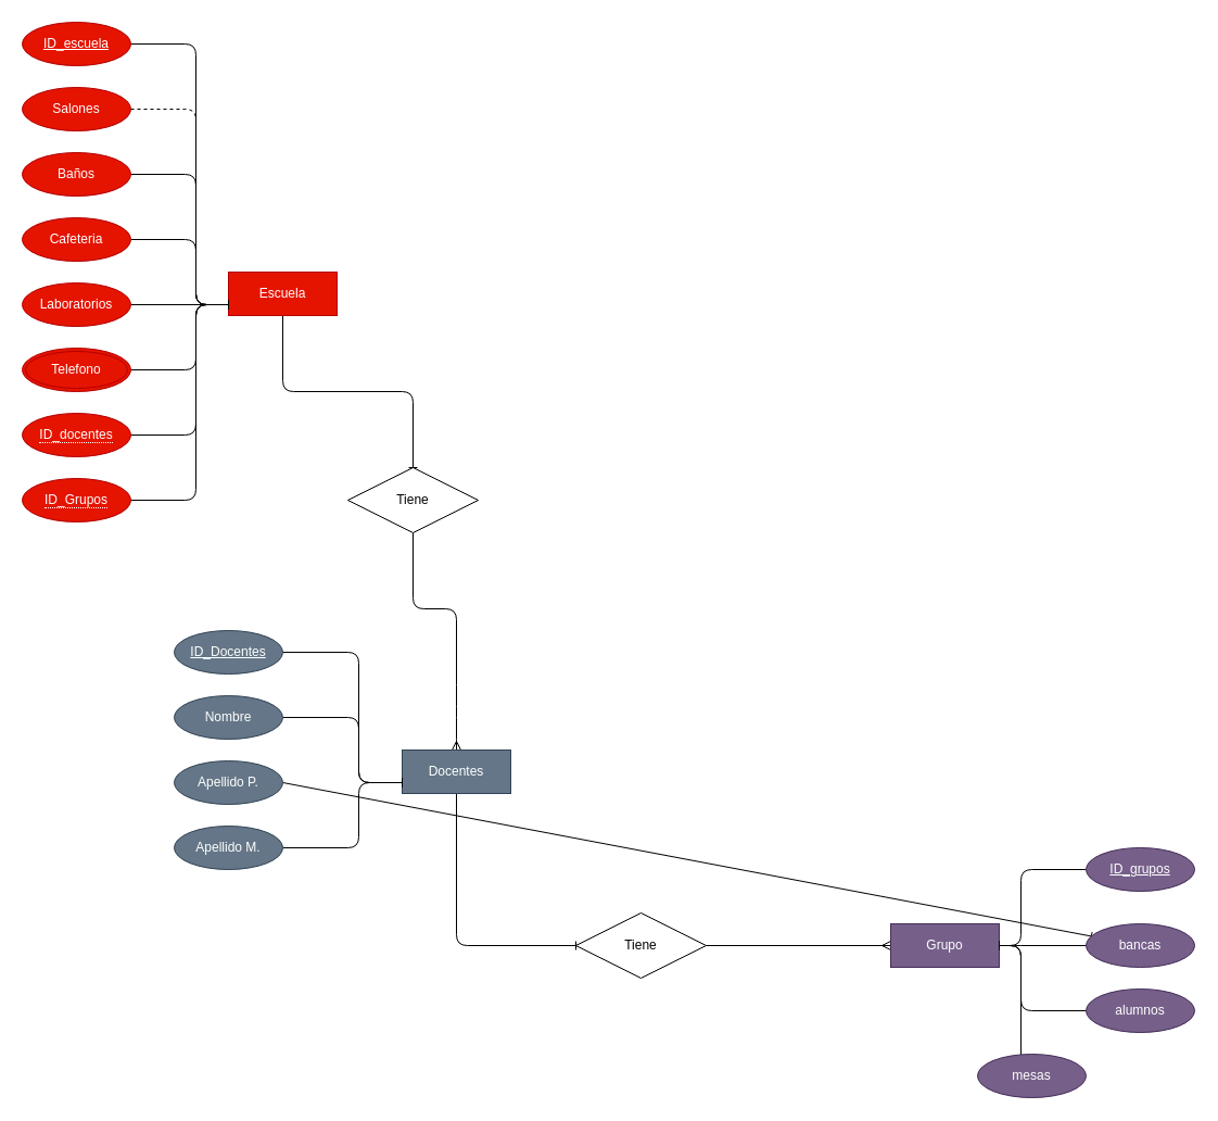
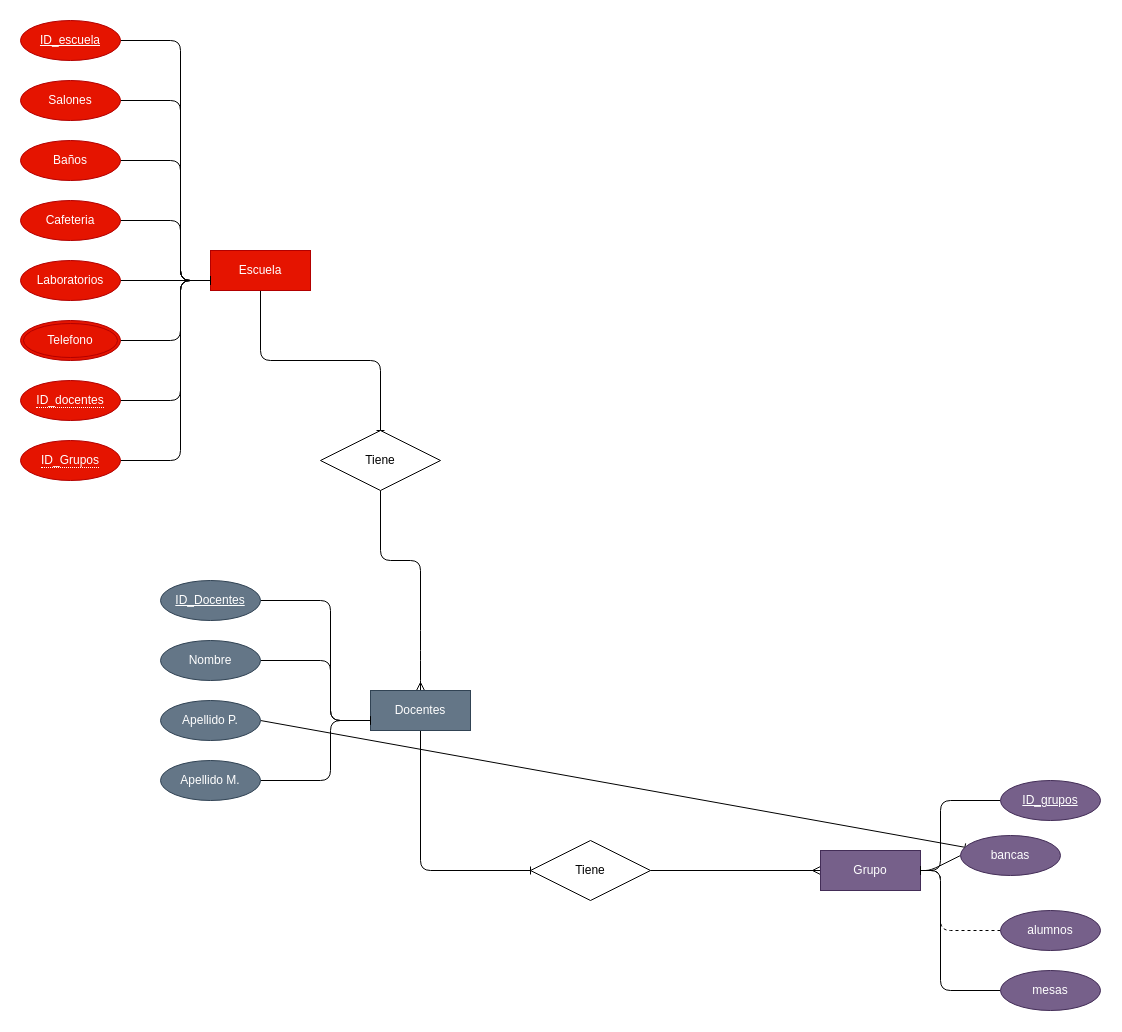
- <mxCell id="4" style="edgeStyle=none;html=1;exitX=1;exitY=0.5;exitDx=0;exitDy=0;entryX=0;entryY=0.75;entryDx=0;entryDy=0;endArrow=baseDash;endFill=0;dashed=1;" edge="1" parent="1" source="5" target="3"><mxGeometry relative="1" as="geometry"><Array as="points"><mxPoint x="180" y="100" /><mxPoint x="180" y="200" /><mxPoint x="180" y="280" /></Array></mxGeometry></mxCell>
+ <mxCell id="4" style="edgeStyle=none;html=1;exitX=1;exitY=0.5;exitDx=0;exitDy=0;entryX=0;entryY=0.75;entryDx=0;entryDy=0;endArrow=baseDash;endFill=0;" edge="1" parent="1" source="5" target="3"><mxGeometry relative="1" as="geometry"><Array as="points"><mxPoint x="180" y="100" /><mxPoint x="180" y="200" /><mxPoint x="180" y="280" /></Array></mxGeometry></mxCell>
- <mxCell id="36" value="bancas" style="ellipse;whiteSpace=wrap;html=1;align=center;fillColor=#76608a;fontColor=#ffffff;strokeColor=#432D57;" vertex="1" parent="1"><mxGeometry x="1000" y="850" width="100" height="40" as="geometry" /></mxCell>
+ <mxCell id="36" value="bancas" style="ellipse;whiteSpace=wrap;html=1;align=center;fillColor=#76608a;fontColor=#ffffff;strokeColor=#432D57;" vertex="1" parent="1"><mxGeometry x="960" y="835" width="100" height="40" as="geometry" /></mxCell>
- <mxCell id="37" style="edgeStyle=none;html=1;exitX=0;exitY=0.5;exitDx=0;exitDy=0;entryX=1;entryY=0.5;entryDx=0;entryDy=0;endArrow=baseDash;endFill=0;" edge="1" parent="1" source="38" target="34"><mxGeometry relative="1" as="geometry"><Array as="points"><mxPoint x="940" y="930" /><mxPoint x="940" y="870" /></Array></mxGeometry></mxCell>
+ <mxCell id="37" style="edgeStyle=none;html=1;exitX=0;exitY=0.5;exitDx=0;exitDy=0;entryX=1;entryY=0.5;entryDx=0;entryDy=0;endArrow=baseDash;endFill=0;dashed=1;" edge="1" parent="1" source="38" target="34"><mxGeometry relative="1" as="geometry"><Array as="points"><mxPoint x="940" y="930" /><mxPoint x="940" y="870" /></Array></mxGeometry></mxCell>
- <mxCell id="40" value="mesas" style="ellipse;whiteSpace=wrap;html=1;align=center;fillColor=#76608a;fontColor=#ffffff;strokeColor=#432D57;" vertex="1" parent="1"><mxGeometry x="900" y="970" width="100" height="40" as="geometry" /></mxCell>
+ <mxCell id="40" value="mesas" style="ellipse;whiteSpace=wrap;html=1;align=center;fillColor=#76608a;fontColor=#ffffff;strokeColor=#432D57;" vertex="1" parent="1"><mxGeometry x="1000" y="970" width="100" height="40" as="geometry" /></mxCell>
